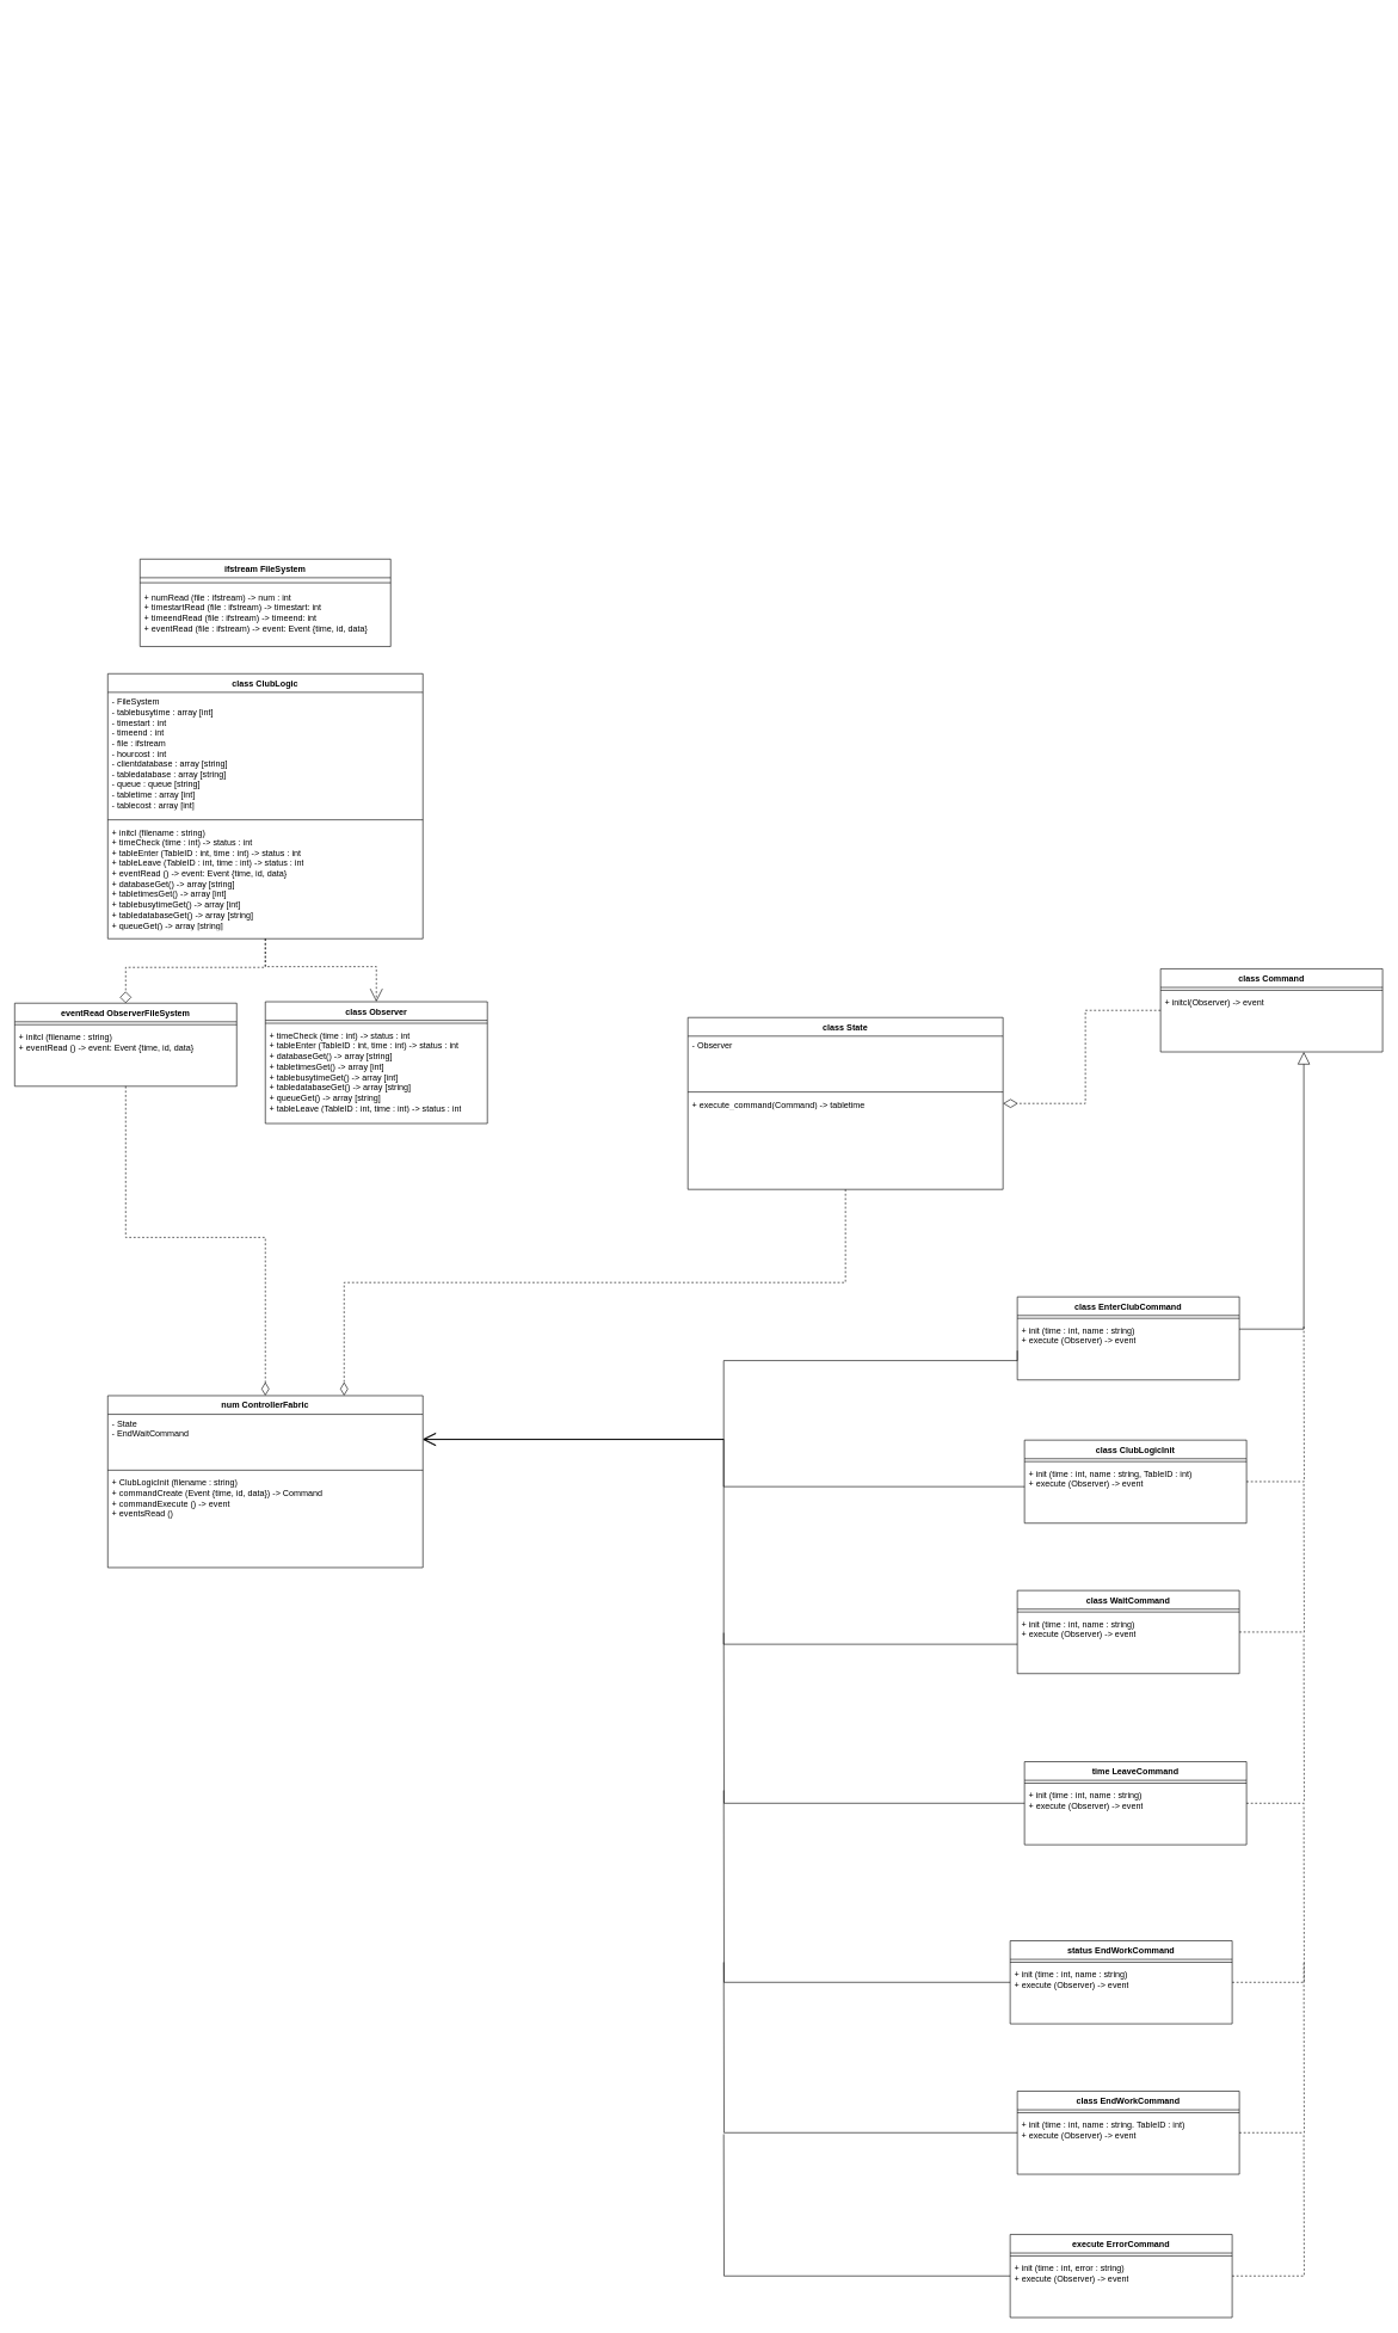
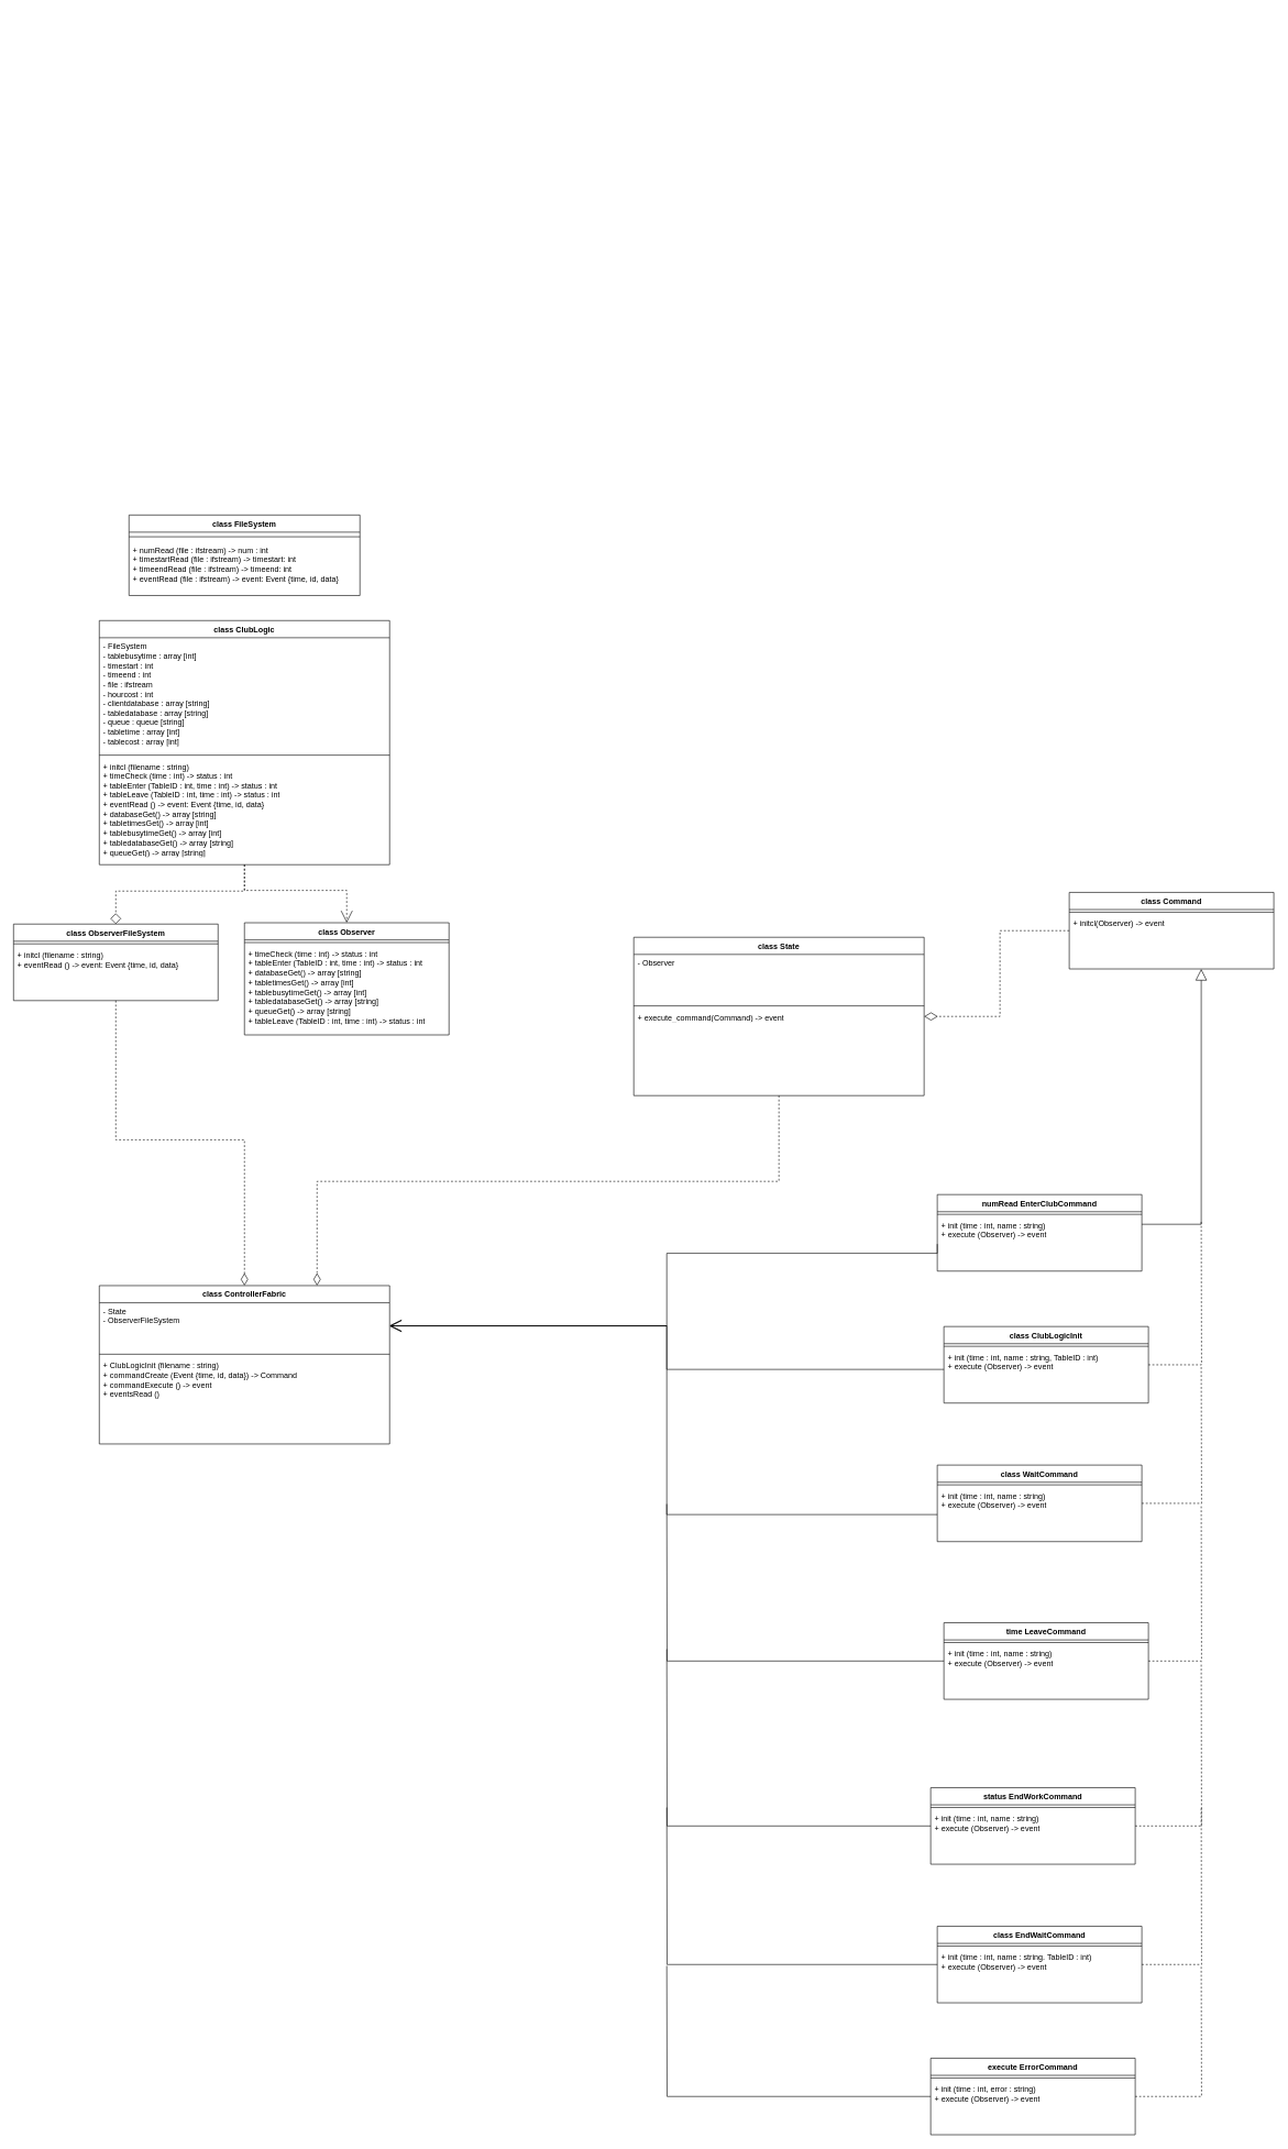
- <mxCell id="11" value="ifstream FileSystem" style="swimlane;fontStyle=1;align=center;verticalAlign=top;childLayout=stackLayout;horizontal=1;startSize=26;horizontalStack=0;resizeParent=1;resizeParentMax=0;resizeLast=0;collapsible=1;marginBottom=0;whiteSpace=wrap;html=1;" parent="1" vertex="1"><mxGeometry x="195" y="780" width="350" height="122" as="geometry" /></mxCell>
+ <mxCell id="11" value="class FileSystem" style="swimlane;fontStyle=1;align=center;verticalAlign=top;childLayout=stackLayout;horizontal=1;startSize=26;horizontalStack=0;resizeParent=1;resizeParentMax=0;resizeLast=0;collapsible=1;marginBottom=0;whiteSpace=wrap;html=1;" parent="1" vertex="1"><mxGeometry x="195" y="780" width="350" height="122" as="geometry" /></mxCell>
- <mxCell id="66" value="eventRead ObserverFileSystem" style="swimlane;fontStyle=1;align=center;verticalAlign=top;childLayout=stackLayout;horizontal=1;startSize=26;horizontalStack=0;resizeParent=1;resizeParentMax=0;resizeLast=0;collapsible=1;marginBottom=0;whiteSpace=wrap;html=1;" parent="1" vertex="1"><mxGeometry x="20" y="1400" width="310" height="116" as="geometry" /></mxCell>
+ <mxCell id="66" value="class ObserverFileSystem" style="swimlane;fontStyle=1;align=center;verticalAlign=top;childLayout=stackLayout;horizontal=1;startSize=26;horizontalStack=0;resizeParent=1;resizeParentMax=0;resizeLast=0;collapsible=1;marginBottom=0;whiteSpace=wrap;html=1;" parent="1" vertex="1"><mxGeometry x="20" y="1400" width="310" height="116" as="geometry" /></mxCell>
- <mxCell id="57" value="&lt;div&gt;&lt;span style=&quot;background-color: initial;&quot;&gt;+ execute_command(Command) -&amp;gt; tabletime&lt;/span&gt;&lt;/div&gt;" style="text;strokeColor=none;fillColor=none;align=left;verticalAlign=top;spacingLeft=4;spacingRight=4;overflow=hidden;rotatable=0;points=[[0,0.5],[1,0.5]];portConstraint=eastwest;whiteSpace=wrap;html=1;" parent="54" vertex="1"><mxGeometry y="108" width="440" height="132" as="geometry" /></mxCell>
+ <mxCell id="57" value="&lt;div&gt;&lt;span style=&quot;background-color: initial;&quot;&gt;+ execute_command(Command) -&amp;gt; event&lt;/span&gt;&lt;/div&gt;" style="text;strokeColor=none;fillColor=none;align=left;verticalAlign=top;spacingLeft=4;spacingRight=4;overflow=hidden;rotatable=0;points=[[0,0.5],[1,0.5]];portConstraint=eastwest;whiteSpace=wrap;html=1;" parent="54" vertex="1"><mxGeometry y="108" width="440" height="132" as="geometry" /></mxCell>
- <mxCell id="20" value="class EnterClubCommand" style="swimlane;fontStyle=1;align=center;verticalAlign=top;childLayout=stackLayout;horizontal=1;startSize=26;horizontalStack=0;resizeParent=1;resizeParentMax=0;resizeLast=0;collapsible=1;marginBottom=0;whiteSpace=wrap;html=1;" parent="1" vertex="1"><mxGeometry x="1420" y="1810" width="310" height="116" as="geometry" /></mxCell>
+ <mxCell id="20" value="numRead EnterClubCommand" style="swimlane;fontStyle=1;align=center;verticalAlign=top;childLayout=stackLayout;horizontal=1;startSize=26;horizontalStack=0;resizeParent=1;resizeParentMax=0;resizeLast=0;collapsible=1;marginBottom=0;whiteSpace=wrap;html=1;" parent="1" vertex="1"><mxGeometry x="1420" y="1810" width="310" height="116" as="geometry" /></mxCell>
- <mxCell id="58" value="num ControllerFabric" style="swimlane;fontStyle=1;align=center;verticalAlign=top;childLayout=stackLayout;horizontal=1;startSize=26;horizontalStack=0;resizeParent=1;resizeParentMax=0;resizeLast=0;collapsible=1;marginBottom=0;whiteSpace=wrap;html=1;" parent="1" vertex="1"><mxGeometry x="150" y="1948" width="440" height="240" as="geometry" /></mxCell>
+ <mxCell id="58" value="class ControllerFabric" style="swimlane;fontStyle=1;align=center;verticalAlign=top;childLayout=stackLayout;horizontal=1;startSize=26;horizontalStack=0;resizeParent=1;resizeParentMax=0;resizeLast=0;collapsible=1;marginBottom=0;whiteSpace=wrap;html=1;" parent="1" vertex="1"><mxGeometry x="150" y="1948" width="440" height="240" as="geometry" /></mxCell>
- <mxCell id="59" value="- State&lt;div&gt;- EndWaitCommand&lt;/div&gt;" style="text;strokeColor=none;fillColor=none;align=left;verticalAlign=top;spacingLeft=4;spacingRight=4;overflow=hidden;rotatable=0;points=[[0,0.5],[1,0.5]];portConstraint=eastwest;whiteSpace=wrap;html=1;" parent="58" vertex="1"><mxGeometry y="26" width="440" height="74" as="geometry" /></mxCell>
+ <mxCell id="59" value="- State&lt;div&gt;- ObserverFileSystem&lt;/div&gt;" style="text;strokeColor=none;fillColor=none;align=left;verticalAlign=top;spacingLeft=4;spacingRight=4;overflow=hidden;rotatable=0;points=[[0,0.5],[1,0.5]];portConstraint=eastwest;whiteSpace=wrap;html=1;" parent="58" vertex="1"><mxGeometry y="26" width="440" height="74" as="geometry" /></mxCell>
- <mxCell id="45" value="class EndWorkCommand" style="swimlane;fontStyle=1;align=center;verticalAlign=top;childLayout=stackLayout;horizontal=1;startSize=26;horizontalStack=0;resizeParent=1;resizeParentMax=0;resizeLast=0;collapsible=1;marginBottom=0;whiteSpace=wrap;html=1;" parent="1" vertex="1"><mxGeometry x="1420" y="2919" width="310" height="116" as="geometry" /></mxCell>
+ <mxCell id="45" value="class EndWaitCommand" style="swimlane;fontStyle=1;align=center;verticalAlign=top;childLayout=stackLayout;horizontal=1;startSize=26;horizontalStack=0;resizeParent=1;resizeParentMax=0;resizeLast=0;collapsible=1;marginBottom=0;whiteSpace=wrap;html=1;" parent="1" vertex="1"><mxGeometry x="1420" y="2919" width="310" height="116" as="geometry" /></mxCell>
